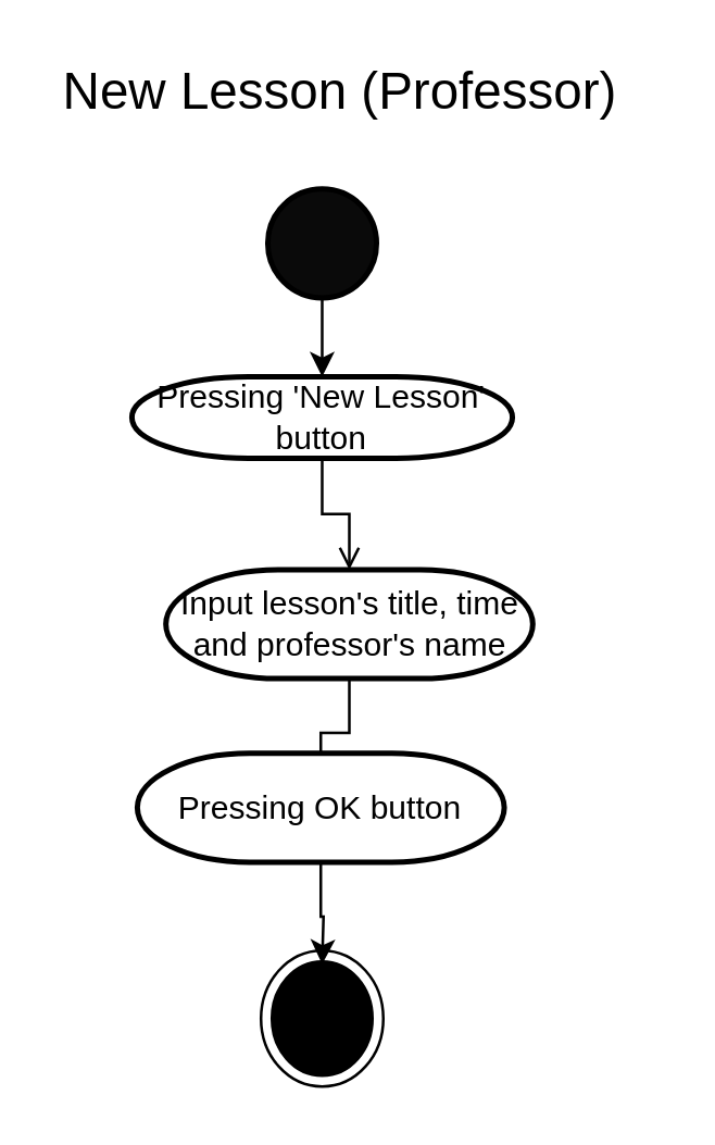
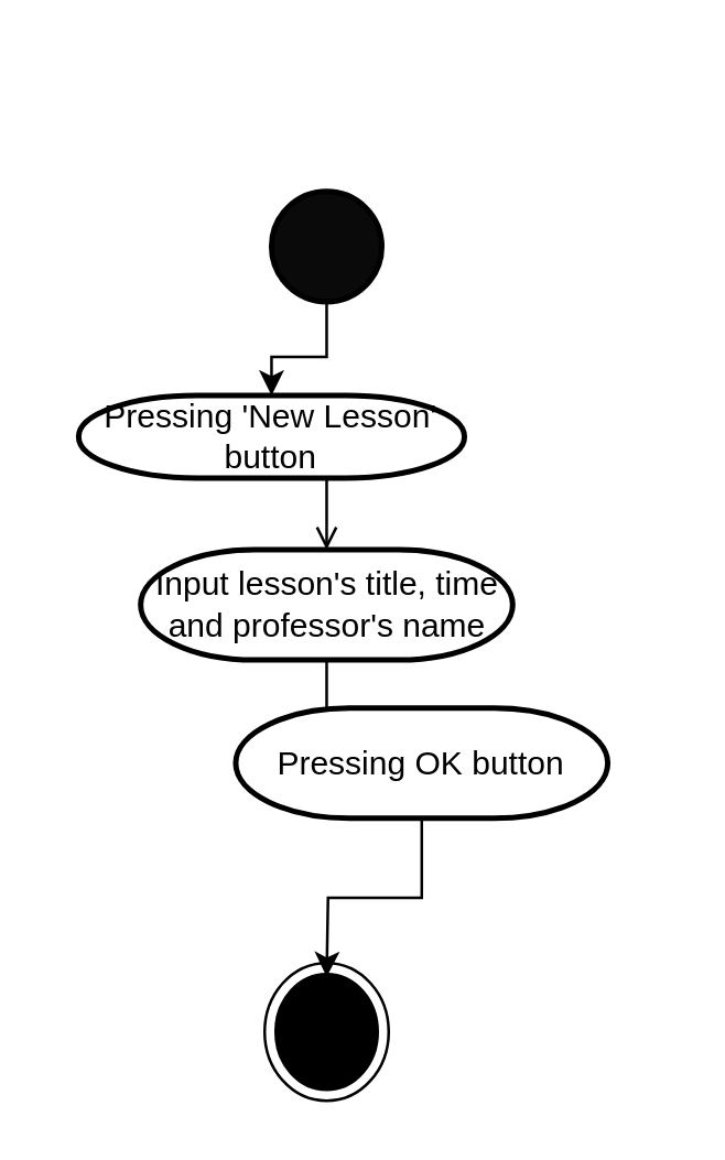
- <mxCell id="4" value="&lt;font style=&quot;font-size: 19px&quot;&gt;New Lesson (Professor)&lt;br&gt;&lt;/font&gt;" style="text;html=1;resizable=0;points=[];autosize=1;align=left;verticalAlign=top;spacingTop=-4;" vertex="1" parent="1"><mxGeometry x="20.5" y="20" width="220" height="20" as="geometry" /></mxCell>
- <mxCell id="6" value="Pressing 'New Lesson' button" style="strokeWidth=2;html=1;shape=mxgraph.flowchart.terminator;whiteSpace=wrap;" vertex="1" parent="1"><mxGeometry x="48" y="138" width="140" height="30" as="geometry" /></mxCell>
+ <mxCell id="6" value="Pressing 'New Lesson' button" style="strokeWidth=2;html=1;shape=mxgraph.flowchart.terminator;whiteSpace=wrap;" vertex="1" parent="1"><mxGeometry x="28" y="143" width="140" height="30" as="geometry" /></mxCell>
- <mxCell id="8" value="Input lesson's title, time and professor's name" style="strokeWidth=2;html=1;shape=mxgraph.flowchart.terminator;whiteSpace=wrap;" vertex="1" parent="1"><mxGeometry x="60.5" y="209" width="135" height="40" as="geometry" /></mxCell>
+ <mxCell id="8" value="Input lesson's title, time and professor's name" style="strokeWidth=2;html=1;shape=mxgraph.flowchart.terminator;whiteSpace=wrap;" vertex="1" parent="1"><mxGeometry x="50.5" y="199" width="135" height="40" as="geometry" /></mxCell>
- <mxCell id="11" value="Pressing OK button" style="strokeWidth=2;html=1;shape=mxgraph.flowchart.terminator;whiteSpace=wrap;" vertex="1" parent="1"><mxGeometry x="50" y="276.5" width="135" height="40" as="geometry" /></mxCell>
+ <mxCell id="11" value="Pressing OK button" style="strokeWidth=2;html=1;shape=mxgraph.flowchart.terminator;whiteSpace=wrap;" vertex="1" parent="1"><mxGeometry x="85" y="256.5" width="135" height="40" as="geometry" /></mxCell>
